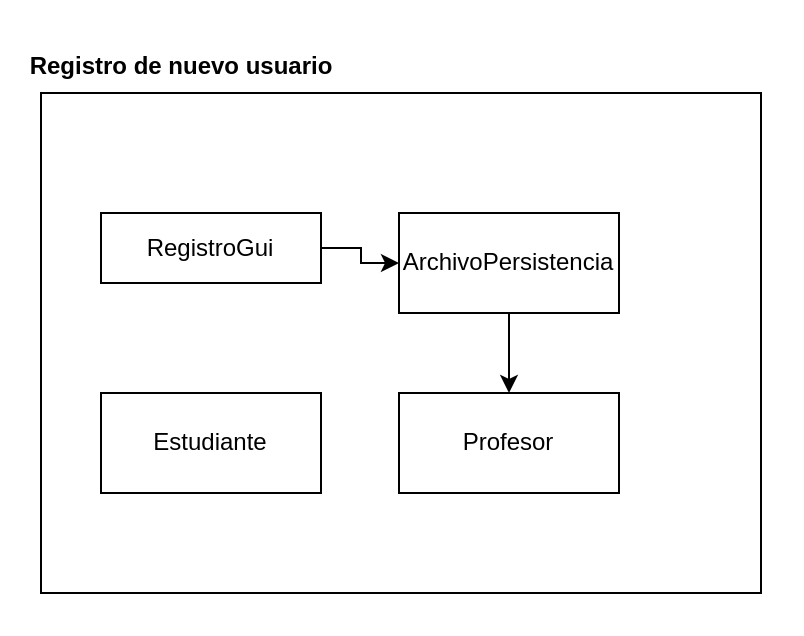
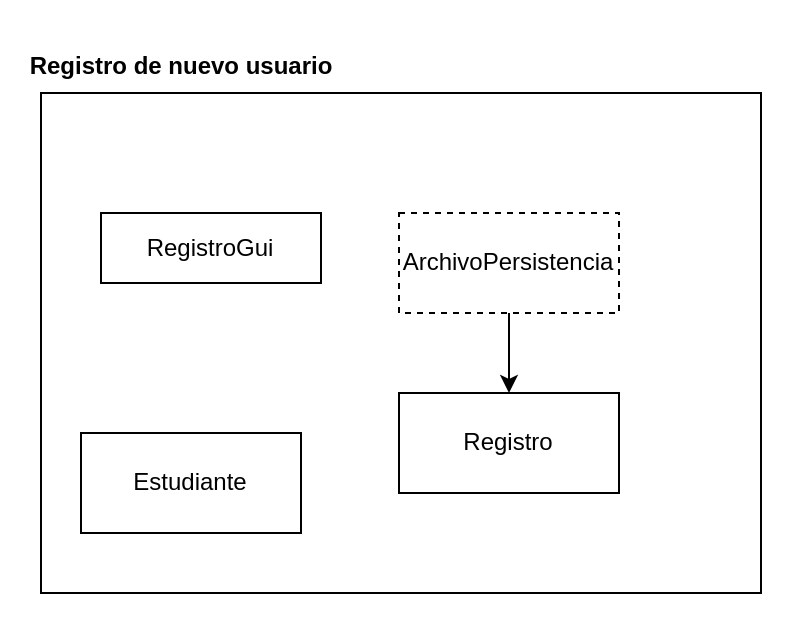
- <mxCell id="3" style="edgeStyle=orthogonalEdgeStyle;rounded=0;orthogonalLoop=1;jettySize=auto;html=1;entryX=0;entryY=0.5;entryDx=0;entryDy=0;" parent="1" source="4" target="6" edge="1"><mxGeometry relative="1" as="geometry" /></mxCell>
- <mxCell id="6" value="ArchivoPersistencia" style="html=1;whiteSpace=wrap;" parent="1" vertex="1"><mxGeometry x="199" y="106" width="110" height="50" as="geometry" /></mxCell>
+ <mxCell id="6" value="ArchivoPersistencia" style="html=1;whiteSpace=wrap;dashed=1;" parent="1" vertex="1"><mxGeometry x="199" y="106" width="110" height="50" as="geometry" /></mxCell>
- <mxCell id="8" value="Estudiante" style="html=1;whiteSpace=wrap;" parent="1" vertex="1"><mxGeometry x="50" y="196" width="110" height="50" as="geometry" /></mxCell>
+ <mxCell id="8" value="Estudiante" style="html=1;whiteSpace=wrap;" parent="1" vertex="1"><mxGeometry x="40" y="216" width="110" height="50" as="geometry" /></mxCell>
- <mxCell id="7" value="Profesor" style="html=1;whiteSpace=wrap;" parent="1" vertex="1"><mxGeometry x="199" y="196" width="110" height="50" as="geometry" /></mxCell>
+ <mxCell id="7" value="Registro" style="html=1;whiteSpace=wrap;" parent="1" vertex="1"><mxGeometry x="199" y="196" width="110" height="50" as="geometry" /></mxCell>
